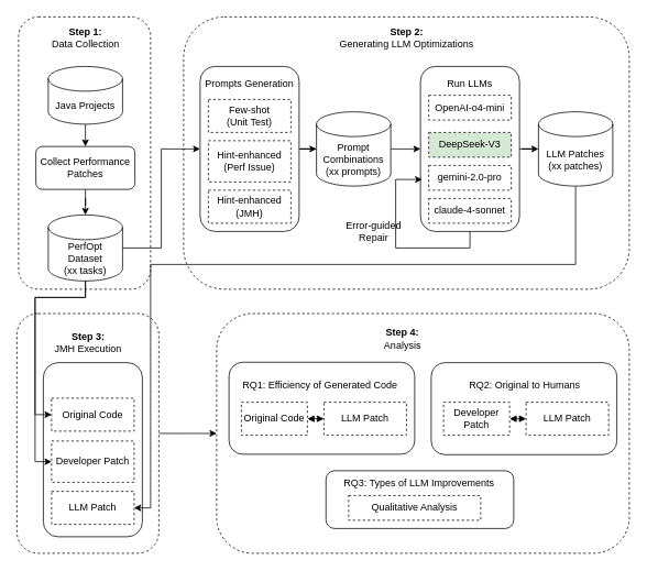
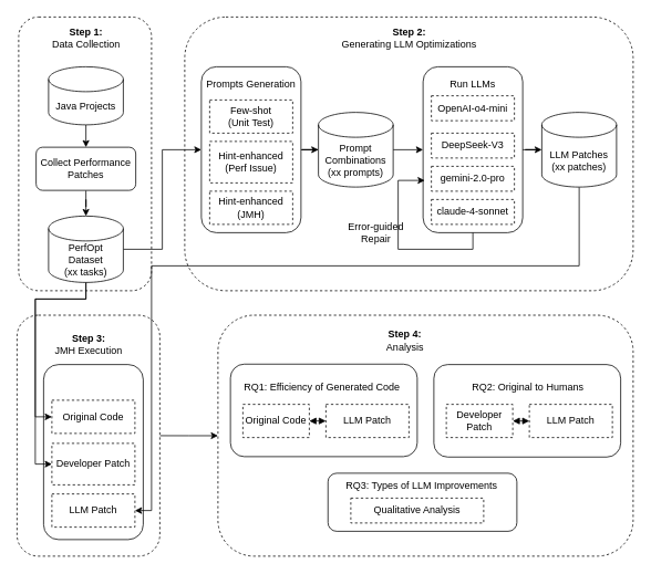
- <mxCell id="30" value="DeepSeek-V3" style="rounded=0;whiteSpace=wrap;html=1;strokeColor=default;dashed=1;fontFamily=Helvetica;fillColor=#d5e8d4;" parent="27" vertex="1"><mxGeometry x="40" y="80" width="100" height="30" as="geometry" /></mxCell>
+ <mxCell id="30" value="DeepSeek-V3" style="rounded=0;whiteSpace=wrap;html=1;strokeColor=default;dashed=1;fontFamily=Helvetica;" parent="27" vertex="1"><mxGeometry x="40" y="80" width="100" height="30" as="geometry" /></mxCell>
